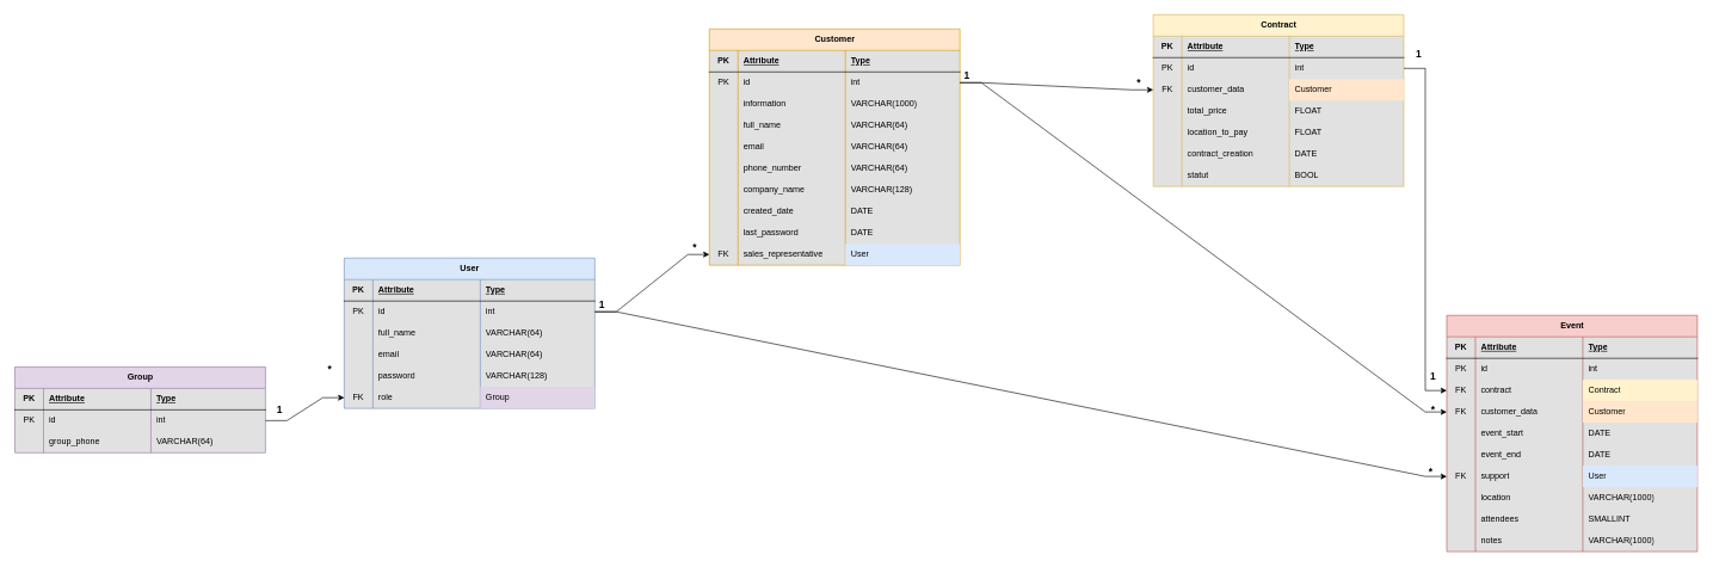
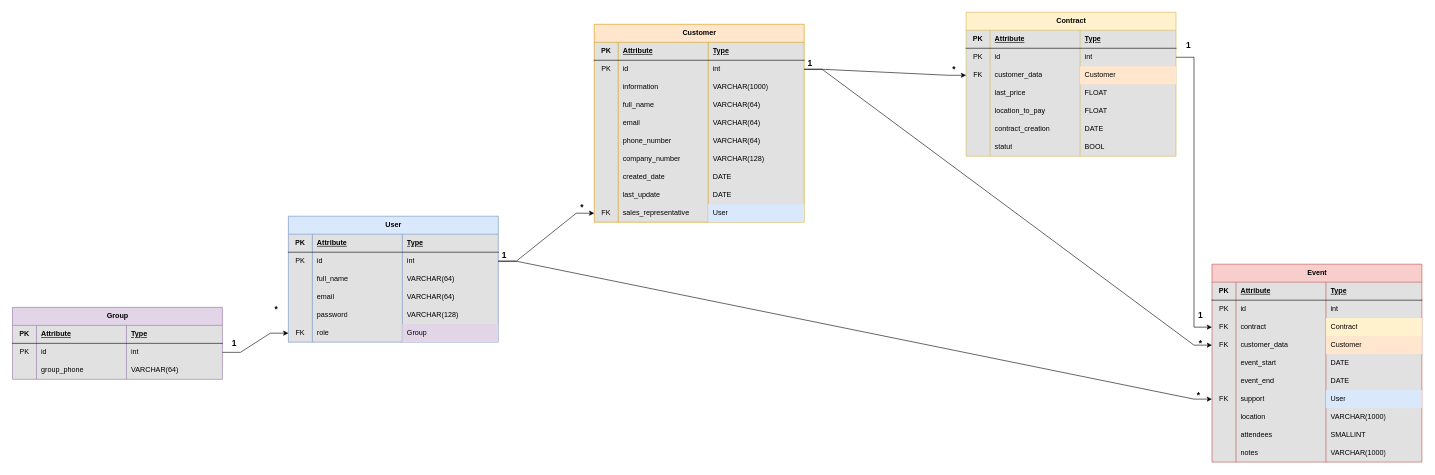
- <mxCell id="96" value="total_price" style="shape=partialRectangle;connectable=0;fillColor=none;top=0;left=0;bottom=0;right=0;align=left;spacingLeft=6;overflow=hidden;whiteSpace=wrap;html=1;" parent="94" vertex="1"><mxGeometry x="40" width="150" height="30" as="geometry"><mxRectangle width="150" height="30" as="alternateBounds" /></mxGeometry></mxCell>
+ <mxCell id="96" value="last_price" style="shape=partialRectangle;connectable=0;fillColor=none;top=0;left=0;bottom=0;right=0;align=left;spacingLeft=6;overflow=hidden;whiteSpace=wrap;html=1;" parent="94" vertex="1"><mxGeometry x="40" width="150" height="30" as="geometry"><mxRectangle width="150" height="30" as="alternateBounds" /></mxGeometry></mxCell>
- <mxCell id="29" value="company_name" style="shape=partialRectangle;connectable=0;fillColor=none;top=0;left=0;bottom=0;right=0;align=left;spacingLeft=6;overflow=hidden;whiteSpace=wrap;html=1;" parent="27" vertex="1"><mxGeometry x="40" width="150" height="30" as="geometry"><mxRectangle width="150" height="30" as="alternateBounds" /></mxGeometry></mxCell>
+ <mxCell id="29" value="company_number" style="shape=partialRectangle;connectable=0;fillColor=none;top=0;left=0;bottom=0;right=0;align=left;spacingLeft=6;overflow=hidden;whiteSpace=wrap;html=1;" parent="27" vertex="1"><mxGeometry x="40" width="150" height="30" as="geometry"><mxRectangle width="150" height="30" as="alternateBounds" /></mxGeometry></mxCell>
- <mxCell id="37" value="last_password" style="shape=partialRectangle;connectable=0;fillColor=none;top=0;left=0;bottom=0;right=0;align=left;spacingLeft=6;overflow=hidden;whiteSpace=wrap;html=1;" parent="35" vertex="1"><mxGeometry x="40" width="150" height="30" as="geometry"><mxRectangle width="150" height="30" as="alternateBounds" /></mxGeometry></mxCell>
+ <mxCell id="37" value="last_update" style="shape=partialRectangle;connectable=0;fillColor=none;top=0;left=0;bottom=0;right=0;align=left;spacingLeft=6;overflow=hidden;whiteSpace=wrap;html=1;" parent="35" vertex="1"><mxGeometry x="40" width="150" height="30" as="geometry"><mxRectangle width="150" height="30" as="alternateBounds" /></mxGeometry></mxCell>
